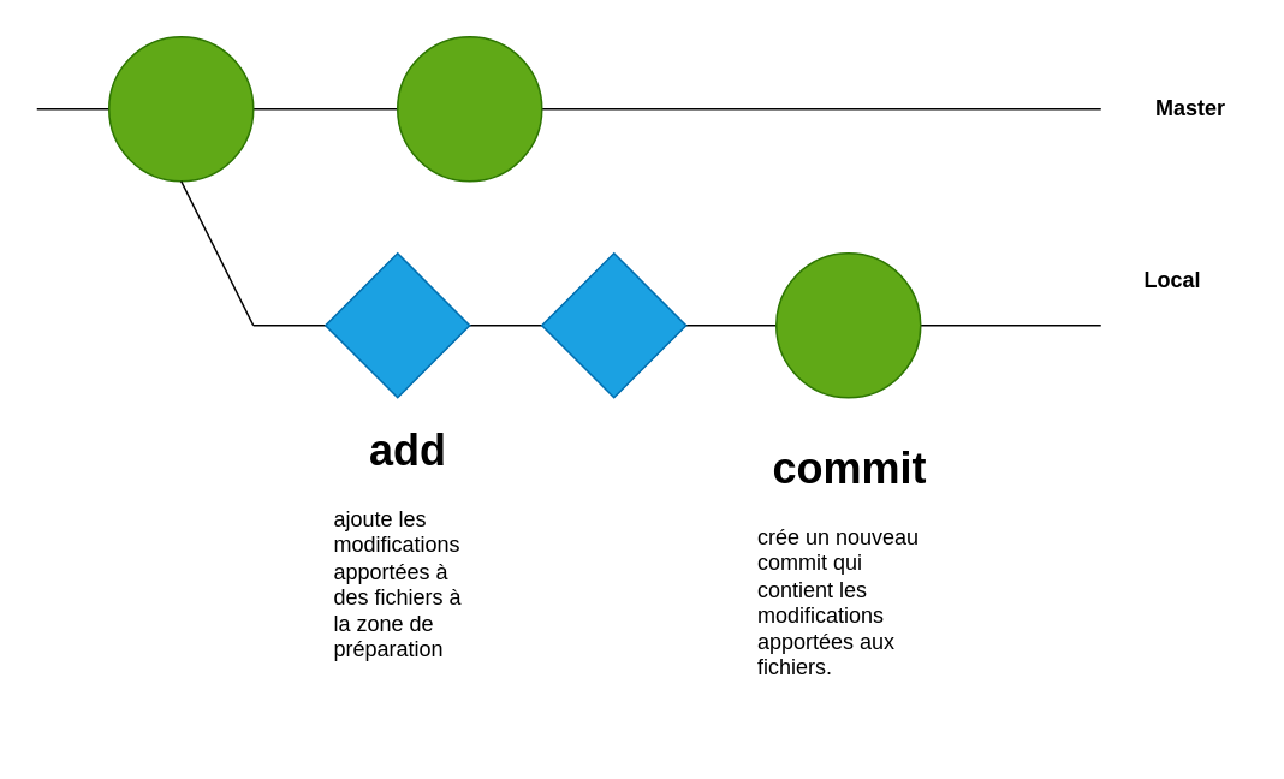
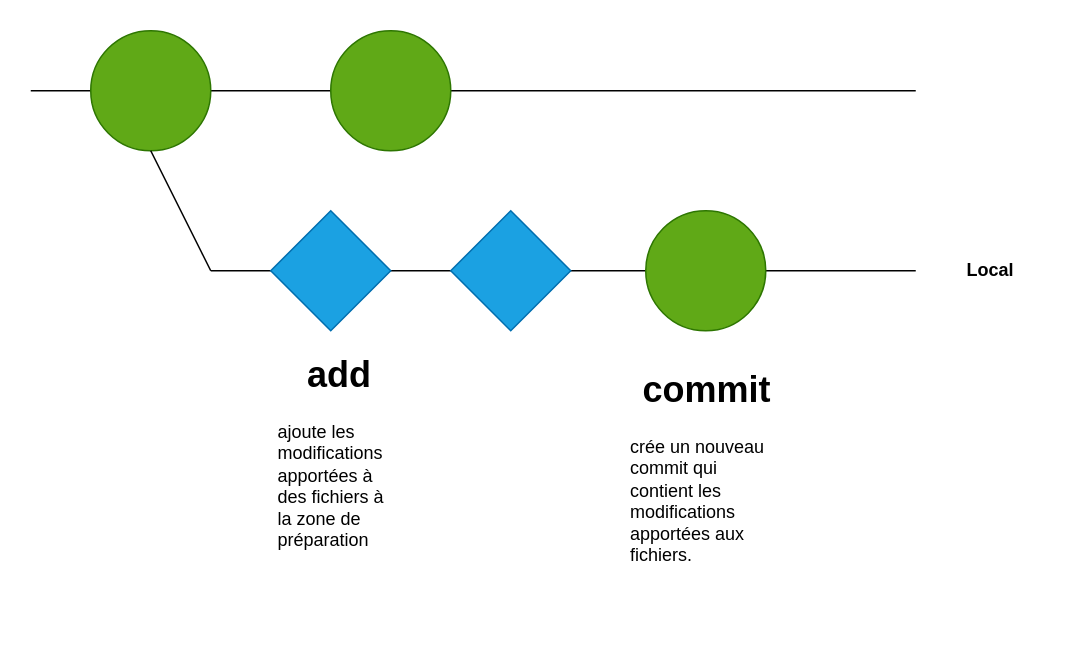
- <mxCell id="4" value="&lt;b&gt;Master&lt;/b&gt;" style="text;html=1;strokeColor=none;fillColor=none;align=center;verticalAlign=middle;whiteSpace=wrap;rounded=0;" parent="1" vertex="1"><mxGeometry x="630" y="45" width="60" height="30" as="geometry" /></mxCell>
- <mxCell id="8" value="&lt;b&gt;Local&lt;/b&gt;" style="text;html=1;strokeColor=none;fillColor=none;align=center;verticalAlign=middle;whiteSpace=wrap;rounded=0;" parent="1" vertex="1"><mxGeometry x="620" y="140" width="60" height="30" as="geometry" /></mxCell>
+ <mxCell id="8" value="&lt;b&gt;Local&lt;/b&gt;" style="text;html=1;strokeColor=none;fillColor=none;align=center;verticalAlign=middle;whiteSpace=wrap;rounded=0;" parent="1" vertex="1"><mxGeometry x="630" y="165" width="60" height="30" as="geometry" /></mxCell>
